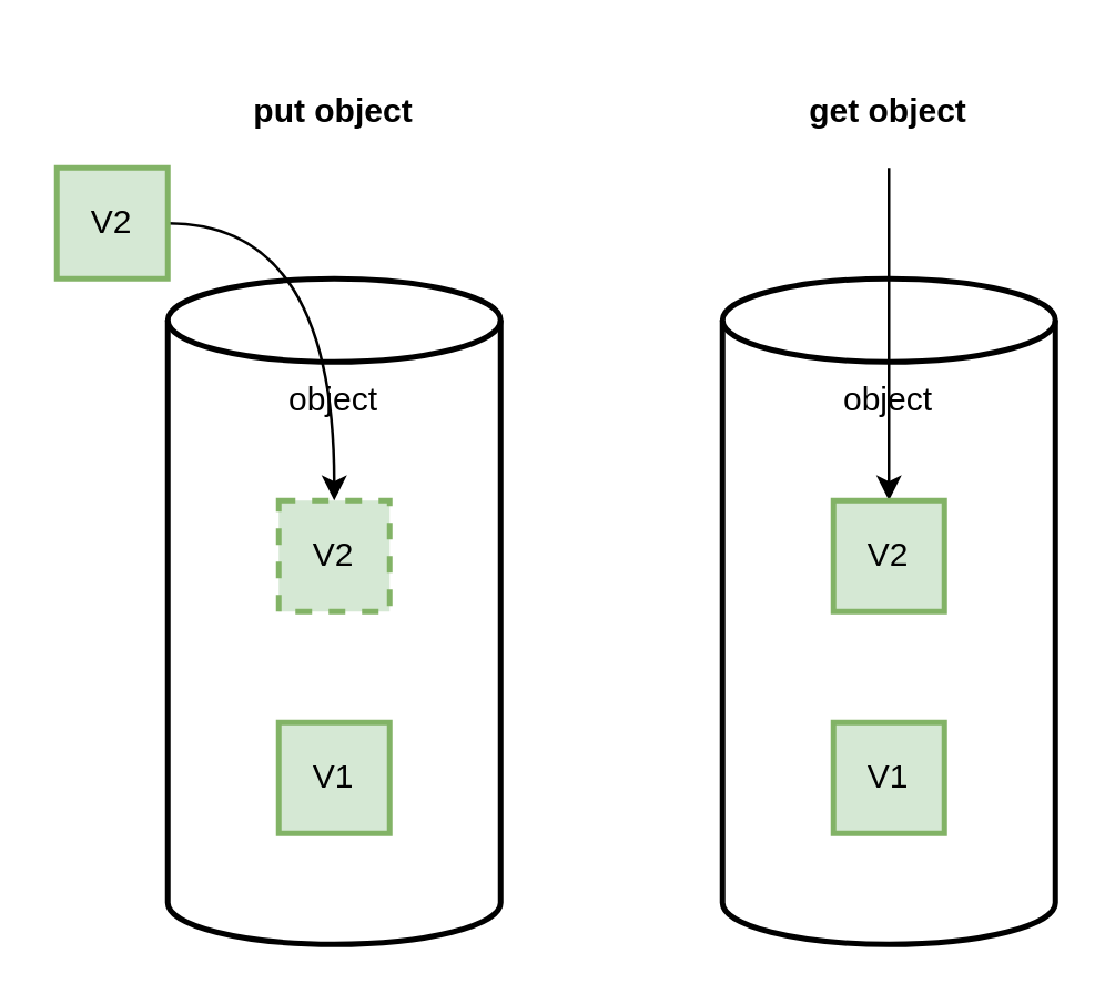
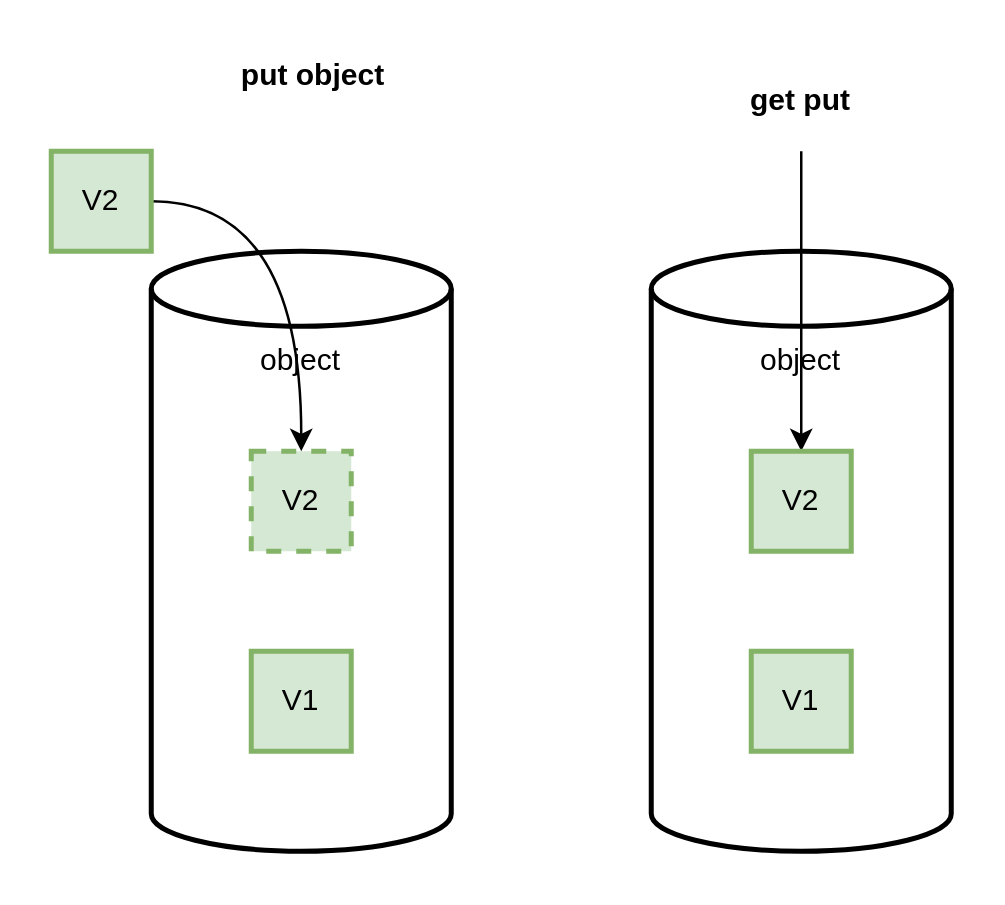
- <mxCell id="5" value="put object" style="text;html=1;strokeColor=none;fillColor=none;align=center;verticalAlign=middle;whiteSpace=wrap;rounded=0;fontStyle=1" vertex="1" parent="1"><mxGeometry x="60" y="20" width="120" height="40" as="geometry" /></mxCell>
+ <mxCell id="5" value="put object" style="text;html=1;strokeColor=none;fillColor=none;align=center;verticalAlign=middle;whiteSpace=wrap;rounded=0;fontStyle=1" vertex="1" parent="1"><mxGeometry x="65" y="10" width="120" height="40" as="geometry" /></mxCell>
- <mxCell id="10" value="get object" style="text;html=1;strokeColor=none;fillColor=none;align=center;verticalAlign=middle;whiteSpace=wrap;rounded=0;fontStyle=1" vertex="1" parent="1"><mxGeometry x="260" y="20" width="120" height="40" as="geometry" /></mxCell>
+ <mxCell id="10" value="get put" style="text;html=1;strokeColor=none;fillColor=none;align=center;verticalAlign=middle;whiteSpace=wrap;rounded=0;fontStyle=1" vertex="1" parent="1"><mxGeometry x="260" y="20" width="120" height="40" as="geometry" /></mxCell>
